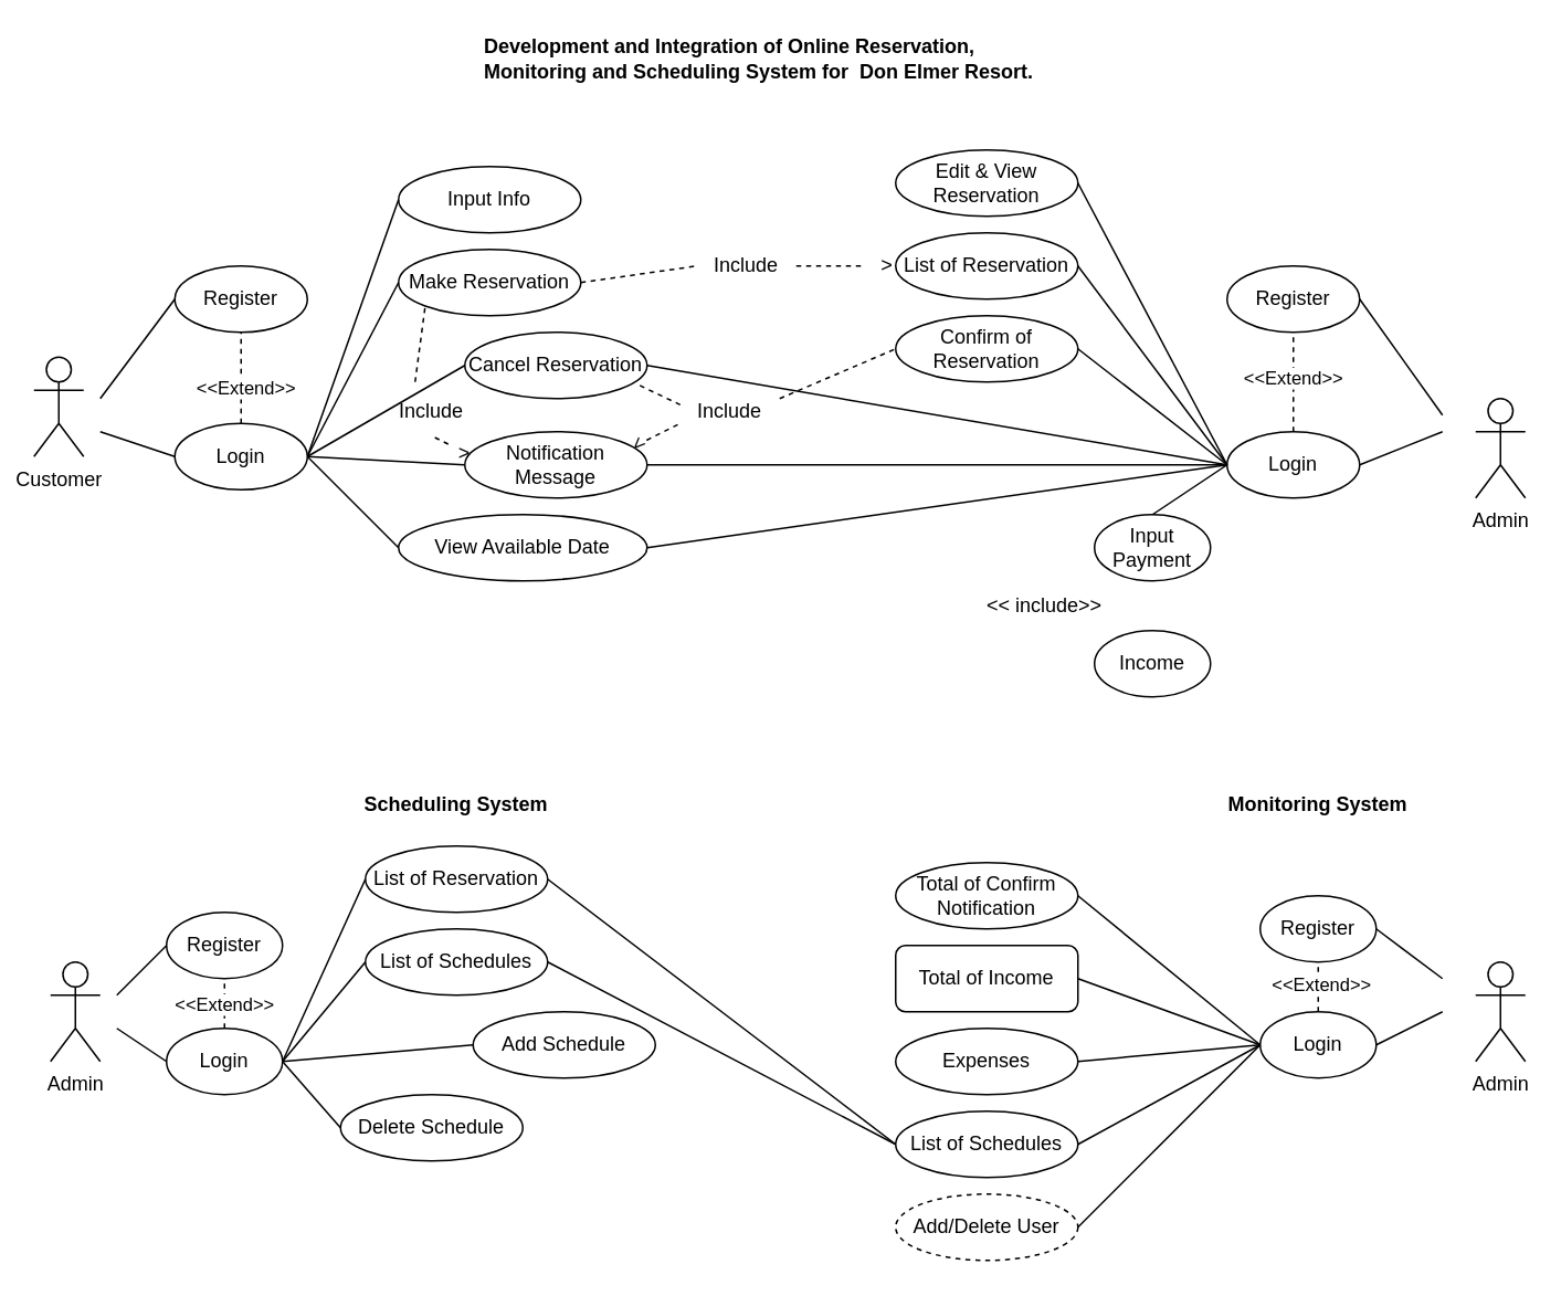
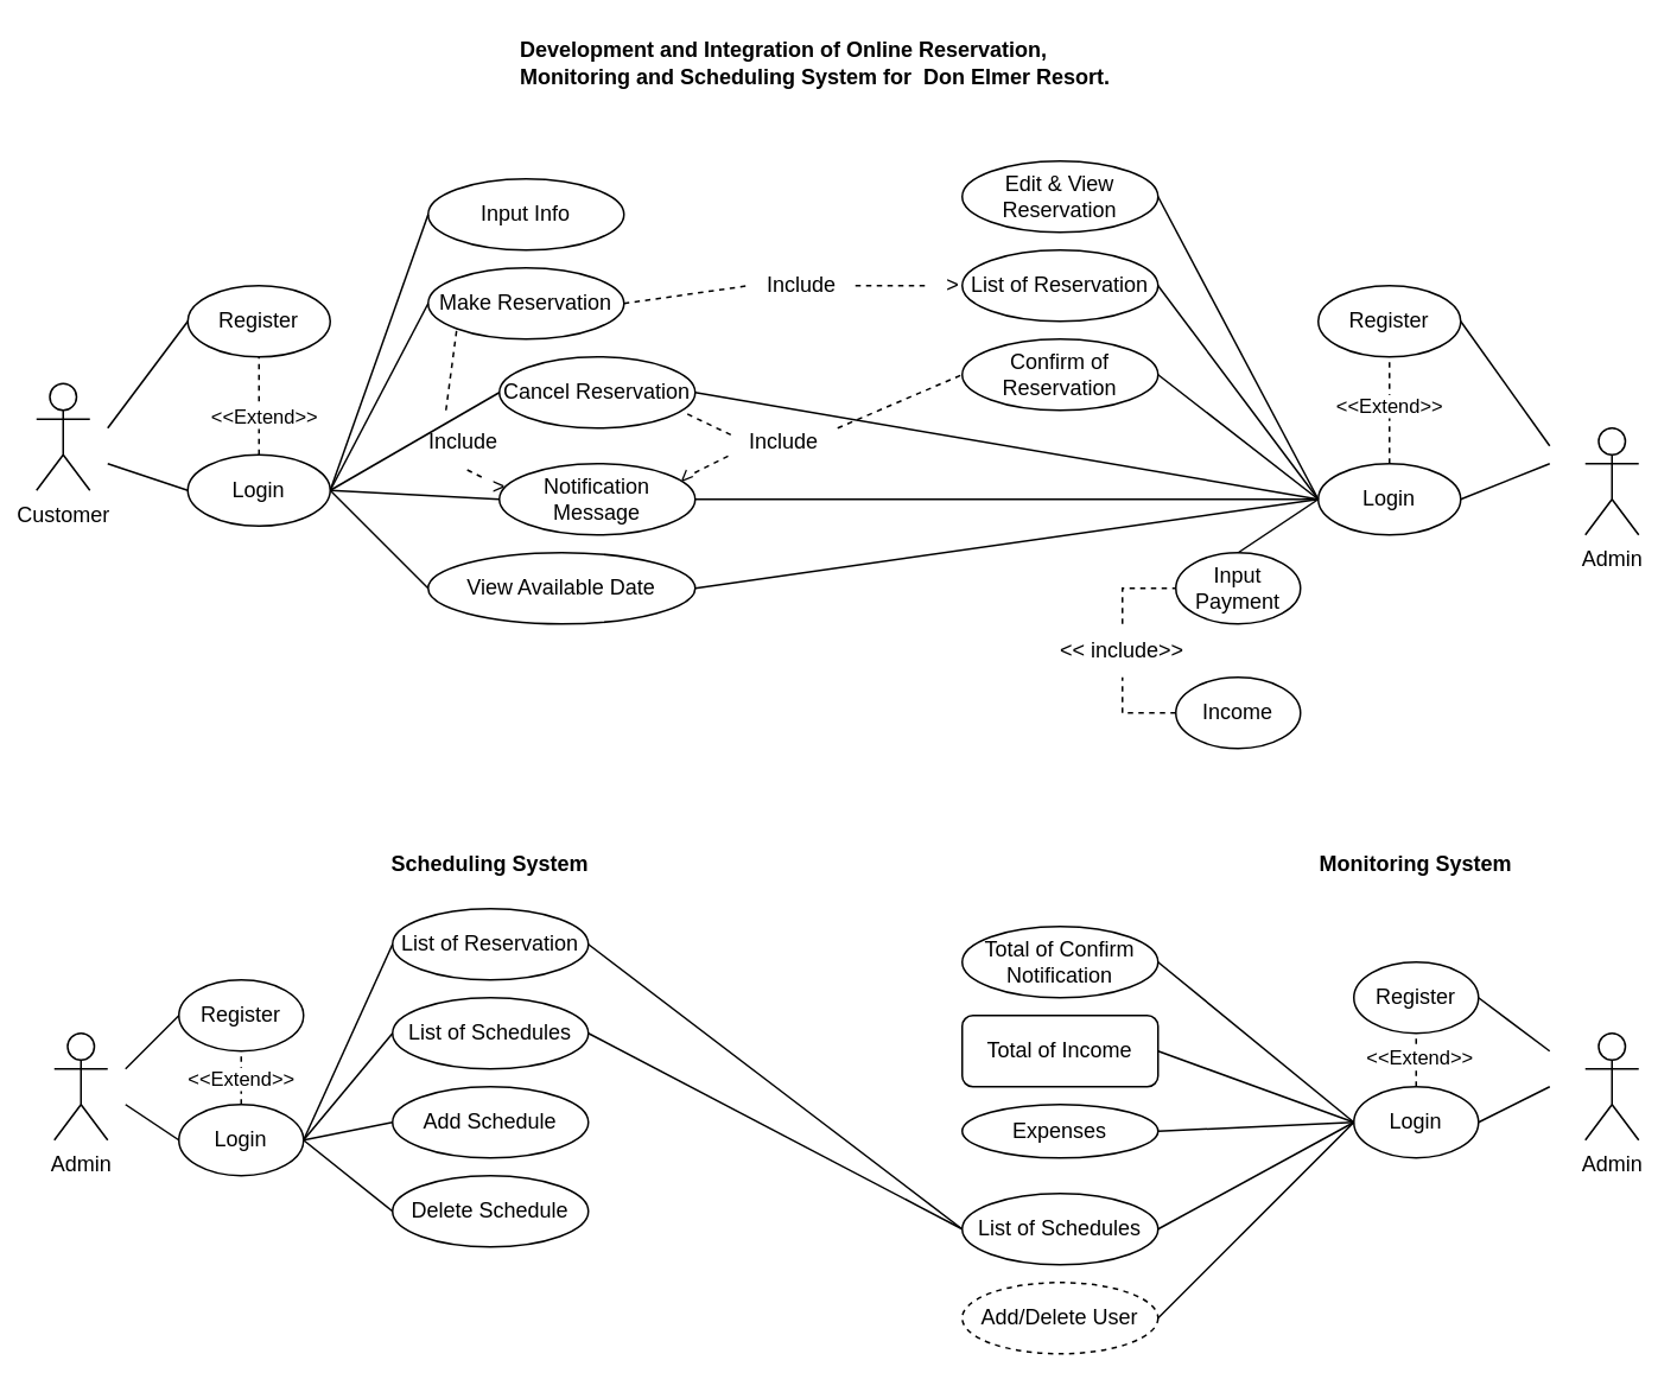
+ <mxCell id="38" value="" style="endArrow=none;dashed=1;html=1;rounded=0;entryX=0;entryY=0.5;entryDx=0;entryDy=0;exitX=0.5;exitY=0;exitDx=0;exitDy=0;" edge="1" parent="1" target="36" source="39"><mxGeometry width="50" height="50" relative="1" as="geometry"><mxPoint x="610" y="350" as="sourcePoint" /><mxPoint x="650" y="320" as="targetPoint" /><Array as="points"><mxPoint x="630" y="330" /></Array></mxGeometry></mxCell>
+ <mxCell id="40" value="" style="endArrow=none;dashed=1;html=1;rounded=0;entryX=0.5;entryY=1;entryDx=0;entryDy=0;exitX=0;exitY=0.5;exitDx=0;exitDy=0;" edge="1" parent="1" source="41" target="39"><mxGeometry width="50" height="50" relative="1" as="geometry"><mxPoint x="640" y="410" as="sourcePoint" /><mxPoint x="610" y="380" as="targetPoint" /><Array as="points"><mxPoint x="630" y="400" /></Array></mxGeometry></mxCell>
- <mxCell id="58" value="Add Schedule" style="ellipse;whiteSpace=wrap;html=1;" vertex="1" parent="1"><mxGeometry x="285" y="610" width="110" height="40" as="geometry" /></mxCell>
+ <mxCell id="58" value="Add Schedule" style="ellipse;whiteSpace=wrap;html=1;" vertex="1" parent="1"><mxGeometry x="220" y="610" width="110" height="40" as="geometry" /></mxCell>
- <mxCell id="47" value="Expenses" style="ellipse;whiteSpace=wrap;html=1;" vertex="1" parent="1"><mxGeometry x="540" y="620" width="110" height="40" as="geometry" /></mxCell>
+ <mxCell id="47" value="Expenses" style="ellipse;whiteSpace=wrap;html=1;" vertex="1" parent="1"><mxGeometry x="540" y="620" width="110" height="30" as="geometry" /></mxCell>
- <mxCell id="59" value="Delete Schedule" style="ellipse;whiteSpace=wrap;html=1;" vertex="1" parent="1"><mxGeometry x="205" y="660" width="110" height="40" as="geometry" /></mxCell>
+ <mxCell id="59" value="Delete Schedule" style="ellipse;whiteSpace=wrap;html=1;" vertex="1" parent="1"><mxGeometry x="220" y="660" width="110" height="40" as="geometry" /></mxCell>
